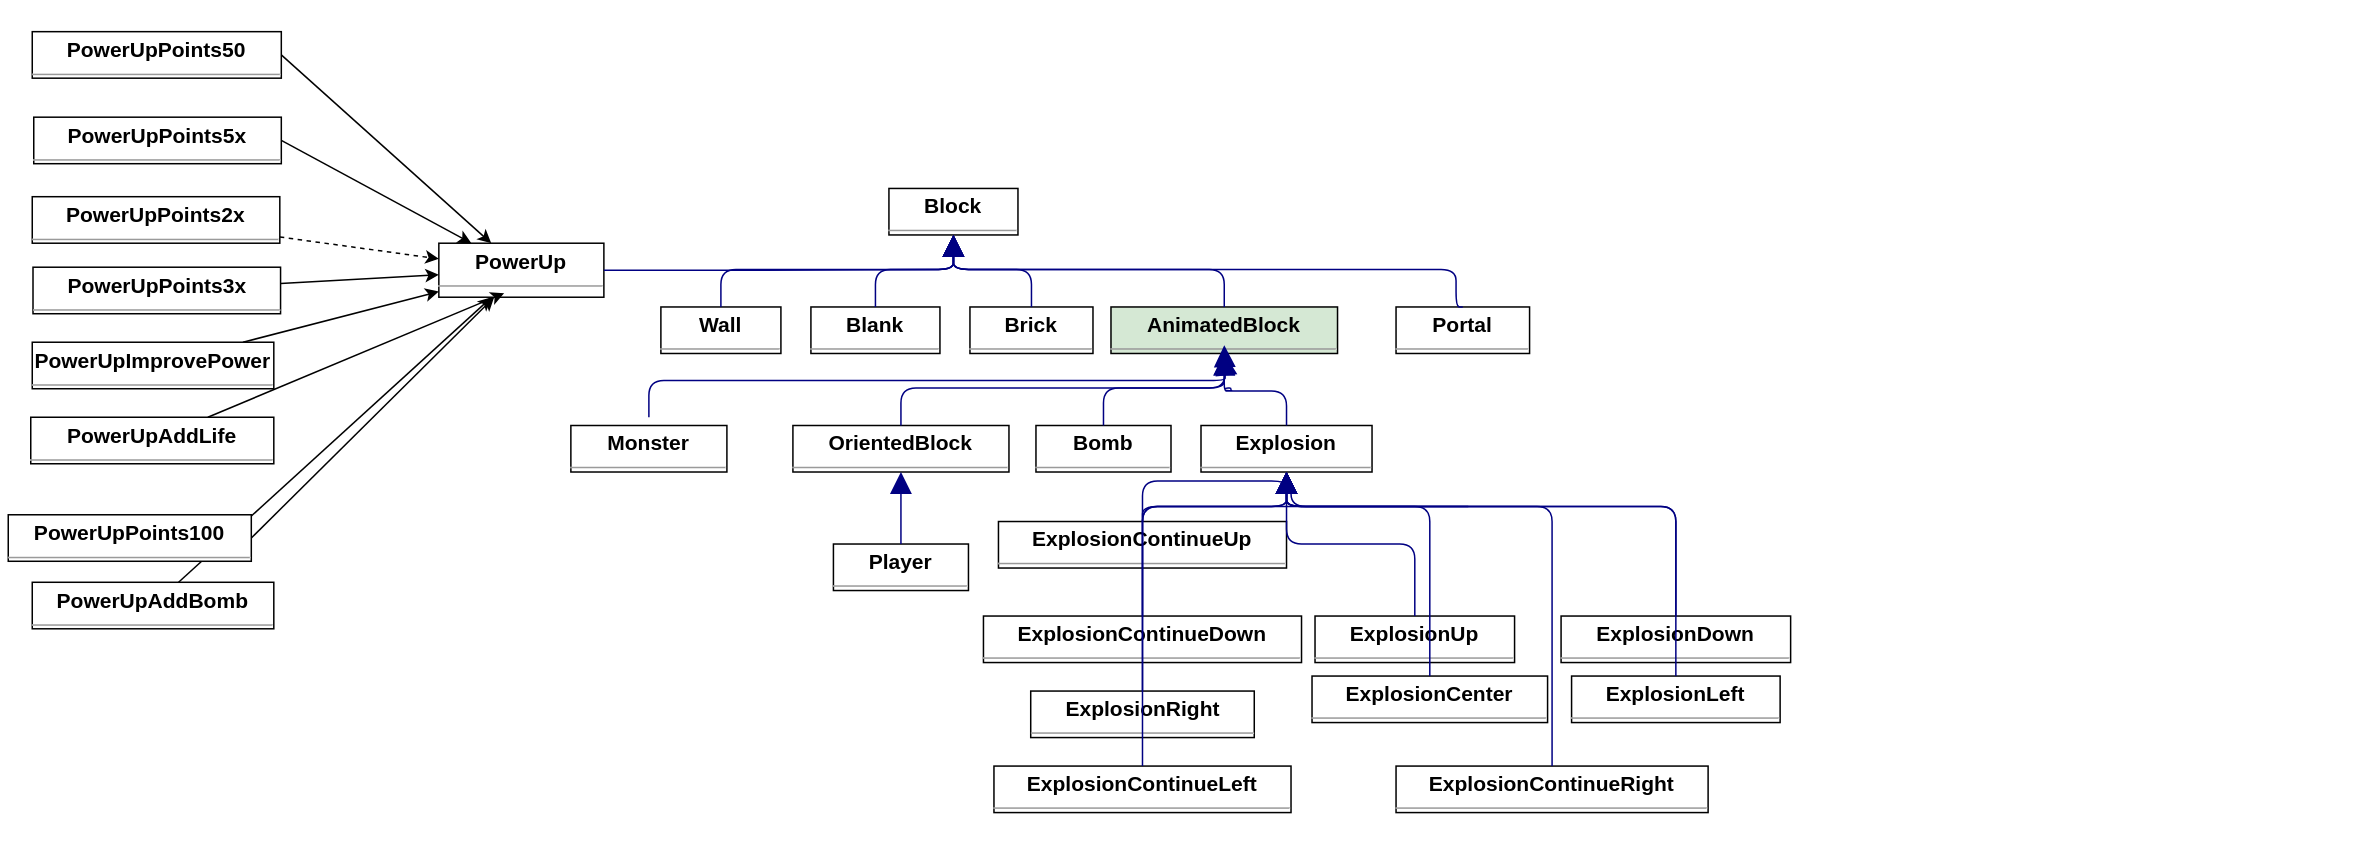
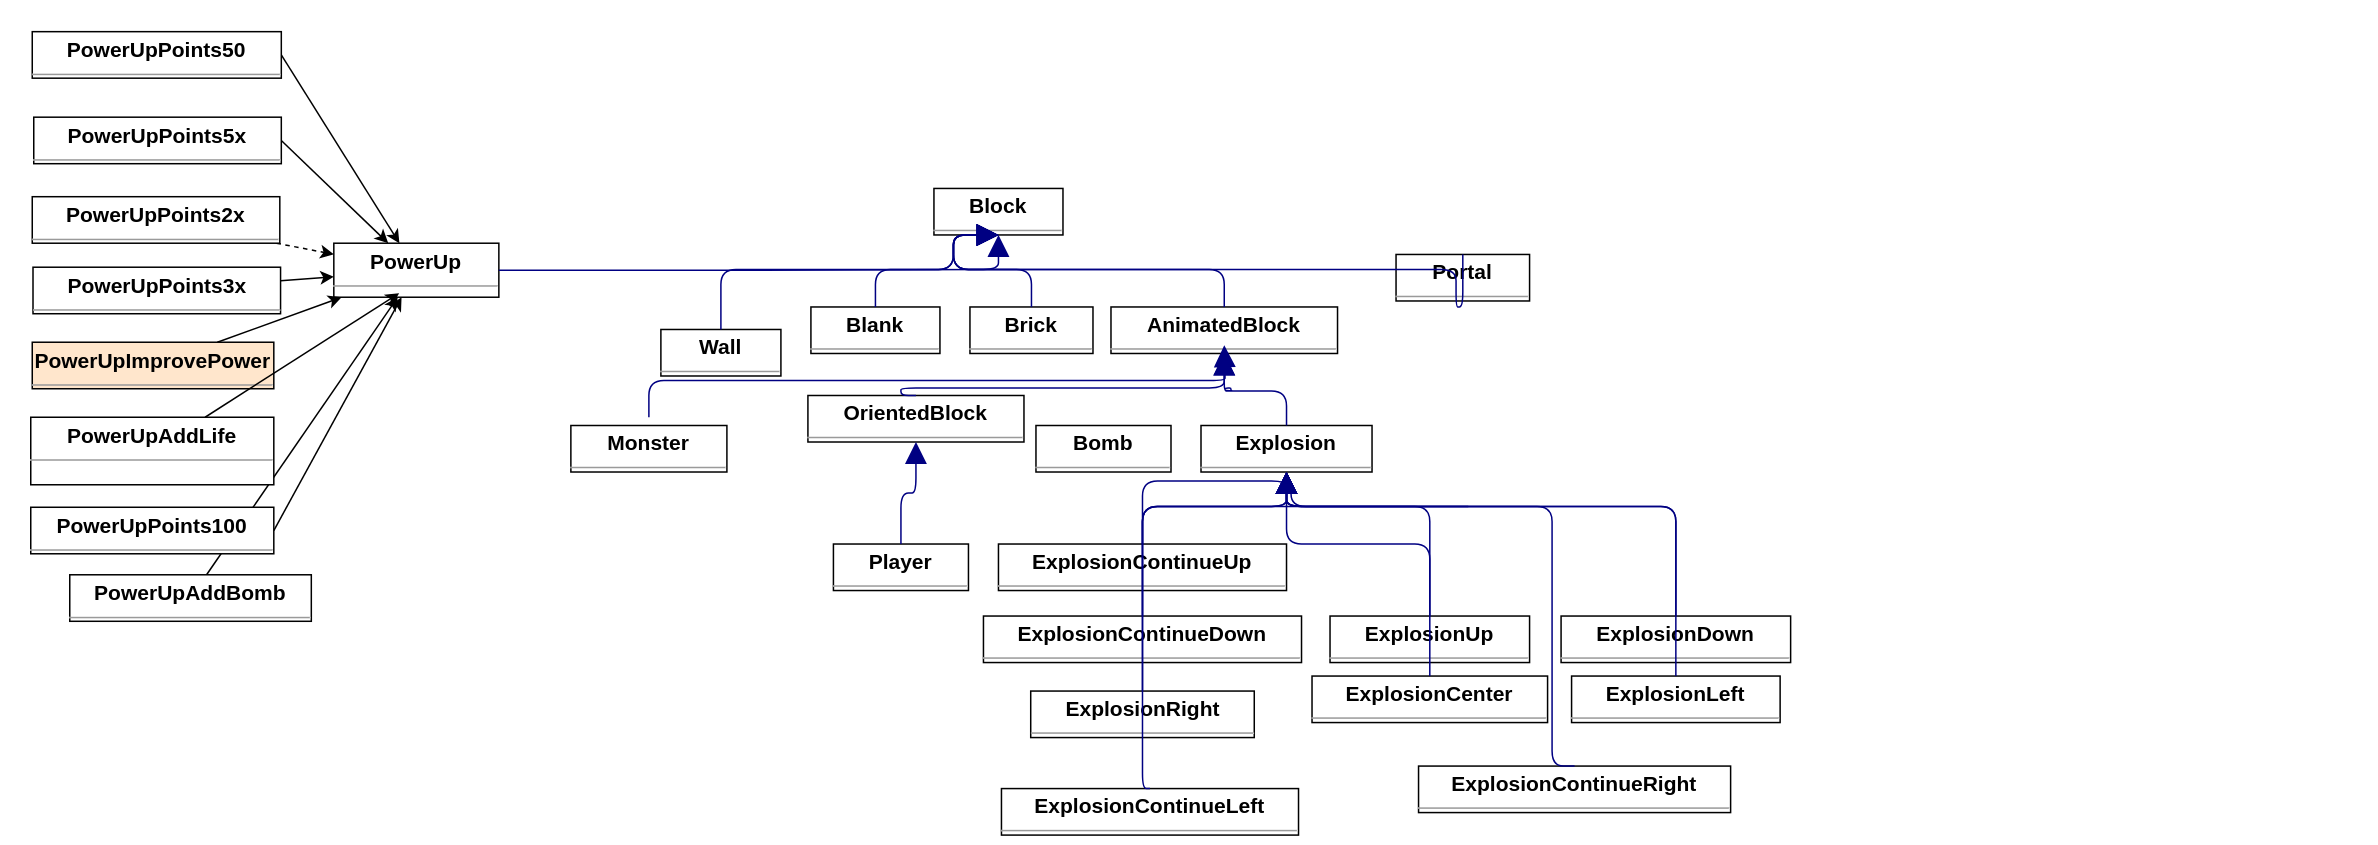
- <mxCell id="4" value="&lt;p style=&quot;margin:0px;margin-top:4px;text-align:center;&quot;&gt;&lt;b&gt;Block&lt;/b&gt;&lt;/p&gt;&lt;hr size=&quot;1&quot;/&gt;" style="verticalAlign=top;align=left;overflow=fill;fontSize=14;fontFamily=Helvetica;html=1;rounded=0;shadow=0;comic=0;labelBackgroundColor=none;strokeWidth=1;" vertex="1" parent="1"><mxGeometry x="592" y="125" width="86" height="31" as="geometry" /></mxCell>
+ <mxCell id="4" value="&lt;p style=&quot;margin:0px;margin-top:4px;text-align:center;&quot;&gt;&lt;b&gt;Block&lt;/b&gt;&lt;/p&gt;&lt;hr size=&quot;1&quot;/&gt;" style="verticalAlign=top;align=left;overflow=fill;fontSize=14;fontFamily=Helvetica;html=1;rounded=0;shadow=0;comic=0;labelBackgroundColor=none;strokeWidth=1;" vertex="1" parent="1"><mxGeometry x="622" y="125" width="86" height="31" as="geometry" /></mxCell>
- <mxCell id="21" value="&lt;p style=&quot;margin:0px;margin-top:4px;text-align:center;&quot;&gt;&lt;b&gt;PowerUp&lt;/b&gt;&lt;/p&gt;&lt;hr size=&quot;1&quot;/&gt;" style="verticalAlign=top;align=left;overflow=fill;fontSize=14;fontFamily=Helvetica;html=1;rounded=0;shadow=0;comic=0;labelBackgroundColor=none;strokeWidth=1;" vertex="1" parent="1"><mxGeometry x="292" y="161.5" width="110" height="36" as="geometry" /></mxCell>
+ <mxCell id="21" value="&lt;p style=&quot;margin:0px;margin-top:4px;text-align:center;&quot;&gt;&lt;b&gt;PowerUp&lt;/b&gt;&lt;/p&gt;&lt;hr size=&quot;1&quot;/&gt;" style="verticalAlign=top;align=left;overflow=fill;fontSize=14;fontFamily=Helvetica;html=1;rounded=0;shadow=0;comic=0;labelBackgroundColor=none;strokeWidth=1;" vertex="1" parent="1"><mxGeometry x="222" y="161.5" width="110" height="36" as="geometry" /></mxCell>
- <mxCell id="37" value="&lt;p style=&quot;margin:0px;margin-top:4px;text-align:center;&quot;&gt;&lt;b&gt;Wall&lt;/b&gt;&lt;/p&gt;&lt;hr size=&quot;1&quot;/&gt;" style="verticalAlign=top;align=left;overflow=fill;fontSize=14;fontFamily=Helvetica;html=1;rounded=0;shadow=0;comic=0;labelBackgroundColor=none;strokeWidth=1;" vertex="1" parent="1"><mxGeometry x="440" y="204" width="80" height="31" as="geometry" /></mxCell>
+ <mxCell id="37" value="&lt;p style=&quot;margin:0px;margin-top:4px;text-align:center;&quot;&gt;&lt;b&gt;Wall&lt;/b&gt;&lt;/p&gt;&lt;hr size=&quot;1&quot;/&gt;" style="verticalAlign=top;align=left;overflow=fill;fontSize=14;fontFamily=Helvetica;html=1;rounded=0;shadow=0;comic=0;labelBackgroundColor=none;strokeWidth=1;" vertex="1" parent="1"><mxGeometry x="440" y="219" width="80" height="31" as="geometry" /></mxCell>
- <mxCell id="2" value="&lt;p style=&quot;margin:0px;margin-top:4px;text-align:center;&quot;&gt;&lt;b&gt;AnimatedBlock&lt;/b&gt;&lt;/p&gt;&lt;hr size=&quot;1&quot;/&gt;" style="verticalAlign=top;align=left;overflow=fill;fontSize=14;fontFamily=Helvetica;html=1;rounded=0;shadow=0;comic=0;labelBackgroundColor=none;strokeWidth=1;fillColor=#d5e8d4;" vertex="1" parent="1"><mxGeometry x="740" y="204" width="151" height="31" as="geometry" /></mxCell>
+ <mxCell id="2" value="&lt;p style=&quot;margin:0px;margin-top:4px;text-align:center;&quot;&gt;&lt;b&gt;AnimatedBlock&lt;/b&gt;&lt;/p&gt;&lt;hr size=&quot;1&quot;/&gt;" style="verticalAlign=top;align=left;overflow=fill;fontSize=14;fontFamily=Helvetica;html=1;rounded=0;shadow=0;comic=0;labelBackgroundColor=none;strokeWidth=1;" vertex="1" parent="1"><mxGeometry x="740" y="204" width="151" height="31" as="geometry" /></mxCell>
- <mxCell id="20" value="&lt;p style=&quot;margin:0px;margin-top:4px;text-align:center;&quot;&gt;&lt;b&gt;Portal&lt;/b&gt;&lt;/p&gt;&lt;hr size=&quot;1&quot;/&gt;" style="verticalAlign=top;align=left;overflow=fill;fontSize=14;fontFamily=Helvetica;html=1;rounded=0;shadow=0;comic=0;labelBackgroundColor=none;strokeWidth=1;" vertex="1" parent="1"><mxGeometry x="930" y="204" width="89" height="31" as="geometry" /></mxCell>
+ <mxCell id="20" value="&lt;p style=&quot;margin:0px;margin-top:4px;text-align:center;&quot;&gt;&lt;b&gt;Portal&lt;/b&gt;&lt;/p&gt;&lt;hr size=&quot;1&quot;/&gt;" style="verticalAlign=top;align=left;overflow=fill;fontSize=14;fontFamily=Helvetica;html=1;rounded=0;shadow=0;comic=0;labelBackgroundColor=none;strokeWidth=1;" vertex="1" parent="1"><mxGeometry x="930" y="169" width="89" height="31" as="geometry" /></mxCell>
- <mxCell id="26" value="&lt;p style=&quot;margin:0px;margin-top:4px;text-align:center;&quot;&gt;&lt;b&gt;PowerUpImprovePower&lt;/b&gt;&lt;/p&gt;&lt;hr size=&quot;1&quot;/&gt;" style="verticalAlign=top;align=left;overflow=fill;fontSize=14;fontFamily=Helvetica;html=1;rounded=0;shadow=0;comic=0;labelBackgroundColor=none;strokeWidth=1;" vertex="1" parent="1"><mxGeometry x="21" y="227.5" width="161" height="31" as="geometry" /></mxCell>
+ <mxCell id="26" value="&lt;p style=&quot;margin:0px;margin-top:4px;text-align:center;&quot;&gt;&lt;b&gt;PowerUpImprovePower&lt;/b&gt;&lt;/p&gt;&lt;hr size=&quot;1&quot;/&gt;" style="verticalAlign=top;align=left;overflow=fill;fontSize=14;fontFamily=Helvetica;html=1;rounded=0;shadow=0;comic=0;labelBackgroundColor=none;strokeWidth=1;fillColor=#ffe6cc;" vertex="1" parent="1"><mxGeometry x="21" y="227.5" width="161" height="31" as="geometry" /></mxCell>
- <mxCell id="40" value="" style="html=1;rounded=1;edgeStyle=orthogonalEdgeStyle;dashed=0;startArrow=none;endArrow=block;endSize=12;strokeColor=#000082;exitX=0.500;exitY=0.002;exitDx=0;exitDy=0;entryX=0.500;entryY=1.002;entryDx=0;entryDy=0;" edge="1" parent="1" source="5" target="2"><mxGeometry width="50" height="50" relative="1" as="geometry"><Array as="points"><mxPoint x="735" y="258" /><mxPoint x="816" y="258" /><mxPoint x="816" y="240" /></Array></mxGeometry></mxCell>
- <mxCell id="24" value="&lt;p style=&quot;margin:0px;margin-top:4px;text-align:center;&quot;&gt;&lt;b&gt;PowerUpAddLife&lt;/b&gt;&lt;/p&gt;&lt;hr size=&quot;1&quot;/&gt;" style="verticalAlign=top;align=left;overflow=fill;fontSize=14;fontFamily=Helvetica;html=1;rounded=0;shadow=0;comic=0;labelBackgroundColor=none;strokeWidth=1;" vertex="1" parent="1"><mxGeometry x="20" y="277.5" width="162" height="31" as="geometry" /></mxCell>
+ <mxCell id="24" value="&lt;p style=&quot;margin:0px;margin-top:4px;text-align:center;&quot;&gt;&lt;b&gt;PowerUpAddLife&lt;/b&gt;&lt;/p&gt;&lt;hr size=&quot;1&quot;/&gt;" style="verticalAlign=top;align=left;overflow=fill;fontSize=14;fontFamily=Helvetica;html=1;rounded=0;shadow=0;comic=0;labelBackgroundColor=none;strokeWidth=1;" vertex="1" parent="1"><mxGeometry x="20" y="277.5" width="162" height="45" as="geometry" /></mxCell>
- <mxCell id="18" value="&lt;p style=&quot;margin:0px;margin-top:4px;text-align:center;&quot;&gt;&lt;b&gt;OrientedBlock&lt;/b&gt;&lt;/p&gt;&lt;hr size=&quot;1&quot;/&gt;" style="verticalAlign=top;align=left;overflow=fill;fontSize=14;fontFamily=Helvetica;html=1;rounded=0;shadow=0;comic=0;labelBackgroundColor=none;strokeWidth=1;" vertex="1" parent="1"><mxGeometry x="528" y="283" width="144" height="31" as="geometry" /></mxCell>
+ <mxCell id="18" value="&lt;p style=&quot;margin:0px;margin-top:4px;text-align:center;&quot;&gt;&lt;b&gt;OrientedBlock&lt;/b&gt;&lt;/p&gt;&lt;hr size=&quot;1&quot;/&gt;" style="verticalAlign=top;align=left;overflow=fill;fontSize=14;fontFamily=Helvetica;html=1;rounded=0;shadow=0;comic=0;labelBackgroundColor=none;strokeWidth=1;" vertex="1" parent="1"><mxGeometry x="538" y="263" width="144" height="31" as="geometry" /></mxCell>
- <mxCell id="28" value="&lt;p style=&quot;margin:0px;margin-top:4px;text-align:center;&quot;&gt;&lt;b&gt;PowerUpPoints100&lt;/b&gt;&lt;/p&gt;&lt;hr size=&quot;1&quot;/&gt;" style="verticalAlign=top;align=left;overflow=fill;fontSize=14;fontFamily=Helvetica;html=1;rounded=0;shadow=0;comic=0;labelBackgroundColor=none;strokeWidth=1;" vertex="1" parent="1"><mxGeometry x="5" y="342.5" width="162" height="31" as="geometry" /></mxCell>
+ <mxCell id="28" value="&lt;p style=&quot;margin:0px;margin-top:4px;text-align:center;&quot;&gt;&lt;b&gt;PowerUpPoints100&lt;/b&gt;&lt;/p&gt;&lt;hr size=&quot;1&quot;/&gt;" style="verticalAlign=top;align=left;overflow=fill;fontSize=14;fontFamily=Helvetica;html=1;rounded=0;shadow=0;comic=0;labelBackgroundColor=none;strokeWidth=1;" vertex="1" parent="1"><mxGeometry x="20" y="337.5" width="162" height="31" as="geometry" /></mxCell>
- <mxCell id="12" value="&lt;p style=&quot;margin:0px;margin-top:4px;text-align:center;&quot;&gt;&lt;b&gt;ExplosionContinueUp&lt;/b&gt;&lt;/p&gt;&lt;hr size=&quot;1&quot;/&gt;" style="verticalAlign=top;align=left;overflow=fill;fontSize=14;fontFamily=Helvetica;html=1;rounded=0;shadow=0;comic=0;labelBackgroundColor=none;strokeWidth=1;" vertex="1" parent="1"><mxGeometry x="665" y="347" width="192" height="31" as="geometry" /></mxCell>
+ <mxCell id="12" value="&lt;p style=&quot;margin:0px;margin-top:4px;text-align:center;&quot;&gt;&lt;b&gt;ExplosionContinueUp&lt;/b&gt;&lt;/p&gt;&lt;hr size=&quot;1&quot;/&gt;" style="verticalAlign=top;align=left;overflow=fill;fontSize=14;fontFamily=Helvetica;html=1;rounded=0;shadow=0;comic=0;labelBackgroundColor=none;strokeWidth=1;" vertex="1" parent="1"><mxGeometry x="665" y="362" width="192" height="31" as="geometry" /></mxCell>
- <mxCell id="23" value="&lt;p style=&quot;margin:0px;margin-top:4px;text-align:center;&quot;&gt;&lt;b&gt;PowerUpAddBomb&lt;/b&gt;&lt;/p&gt;&lt;hr size=&quot;1&quot;/&gt;" style="verticalAlign=top;align=left;overflow=fill;fontSize=14;fontFamily=Helvetica;html=1;rounded=0;shadow=0;comic=0;labelBackgroundColor=none;strokeWidth=1;" vertex="1" parent="1"><mxGeometry x="21" y="387.5" width="161" height="31" as="geometry" /></mxCell>
+ <mxCell id="23" value="&lt;p style=&quot;margin:0px;margin-top:4px;text-align:center;&quot;&gt;&lt;b&gt;PowerUpAddBomb&lt;/b&gt;&lt;/p&gt;&lt;hr size=&quot;1&quot;/&gt;" style="verticalAlign=top;align=left;overflow=fill;fontSize=14;fontFamily=Helvetica;html=1;rounded=0;shadow=0;comic=0;labelBackgroundColor=none;strokeWidth=1;" vertex="1" parent="1"><mxGeometry x="46" y="382.5" width="161" height="31" as="geometry" /></mxCell>
- <mxCell id="16" value="&lt;p style=&quot;margin:0px;margin-top:4px;text-align:center;&quot;&gt;&lt;b&gt;ExplosionUp&lt;/b&gt;&lt;/p&gt;&lt;hr size=&quot;1&quot;/&gt;" style="verticalAlign=top;align=left;overflow=fill;fontSize=14;fontFamily=Helvetica;html=1;rounded=0;shadow=0;comic=0;labelBackgroundColor=none;strokeWidth=1;" vertex="1" parent="1"><mxGeometry x="876" y="410" width="133" height="31" as="geometry" /></mxCell>
+ <mxCell id="16" value="&lt;p style=&quot;margin:0px;margin-top:4px;text-align:center;&quot;&gt;&lt;b&gt;ExplosionUp&lt;/b&gt;&lt;/p&gt;&lt;hr size=&quot;1&quot;/&gt;" style="verticalAlign=top;align=left;overflow=fill;fontSize=14;fontFamily=Helvetica;html=1;rounded=0;shadow=0;comic=0;labelBackgroundColor=none;strokeWidth=1;" vertex="1" parent="1"><mxGeometry x="886" y="410" width="133" height="31" as="geometry" /></mxCell>
- <mxCell id="10" value="&lt;p style=&quot;margin:0px;margin-top:4px;text-align:center;&quot;&gt;&lt;b&gt;ExplosionContinueLeft&lt;/b&gt;&lt;/p&gt;&lt;hr size=&quot;1&quot;/&gt;" style="verticalAlign=top;align=left;overflow=fill;fontSize=14;fontFamily=Helvetica;html=1;rounded=0;shadow=0;comic=0;labelBackgroundColor=none;strokeWidth=1;" vertex="1" parent="1"><mxGeometry x="662" y="510" width="198" height="31" as="geometry" /></mxCell>
+ <mxCell id="10" value="&lt;p style=&quot;margin:0px;margin-top:4px;text-align:center;&quot;&gt;&lt;b&gt;ExplosionContinueLeft&lt;/b&gt;&lt;/p&gt;&lt;hr size=&quot;1&quot;/&gt;" style="verticalAlign=top;align=left;overflow=fill;fontSize=14;fontFamily=Helvetica;html=1;rounded=0;shadow=0;comic=0;labelBackgroundColor=none;strokeWidth=1;" vertex="1" parent="1"><mxGeometry x="667" y="525" width="198" height="31" as="geometry" /></mxCell>
- <mxCell id="11" value="&lt;p style=&quot;margin:0px;margin-top:4px;text-align:center;&quot;&gt;&lt;b&gt;ExplosionContinueRight&lt;/b&gt;&lt;/p&gt;&lt;hr size=&quot;1&quot;/&gt;" style="verticalAlign=top;align=left;overflow=fill;fontSize=14;fontFamily=Helvetica;html=1;rounded=0;shadow=0;comic=0;labelBackgroundColor=none;strokeWidth=1;" vertex="1" parent="1"><mxGeometry x="930" y="510" width="208" height="31" as="geometry" /></mxCell>
+ <mxCell id="11" value="&lt;p style=&quot;margin:0px;margin-top:4px;text-align:center;&quot;&gt;&lt;b&gt;ExplosionContinueRight&lt;/b&gt;&lt;/p&gt;&lt;hr size=&quot;1&quot;/&gt;" style="verticalAlign=top;align=left;overflow=fill;fontSize=14;fontFamily=Helvetica;html=1;rounded=0;shadow=0;comic=0;labelBackgroundColor=none;strokeWidth=1;" vertex="1" parent="1"><mxGeometry x="945" y="510" width="208" height="31" as="geometry" /></mxCell>
